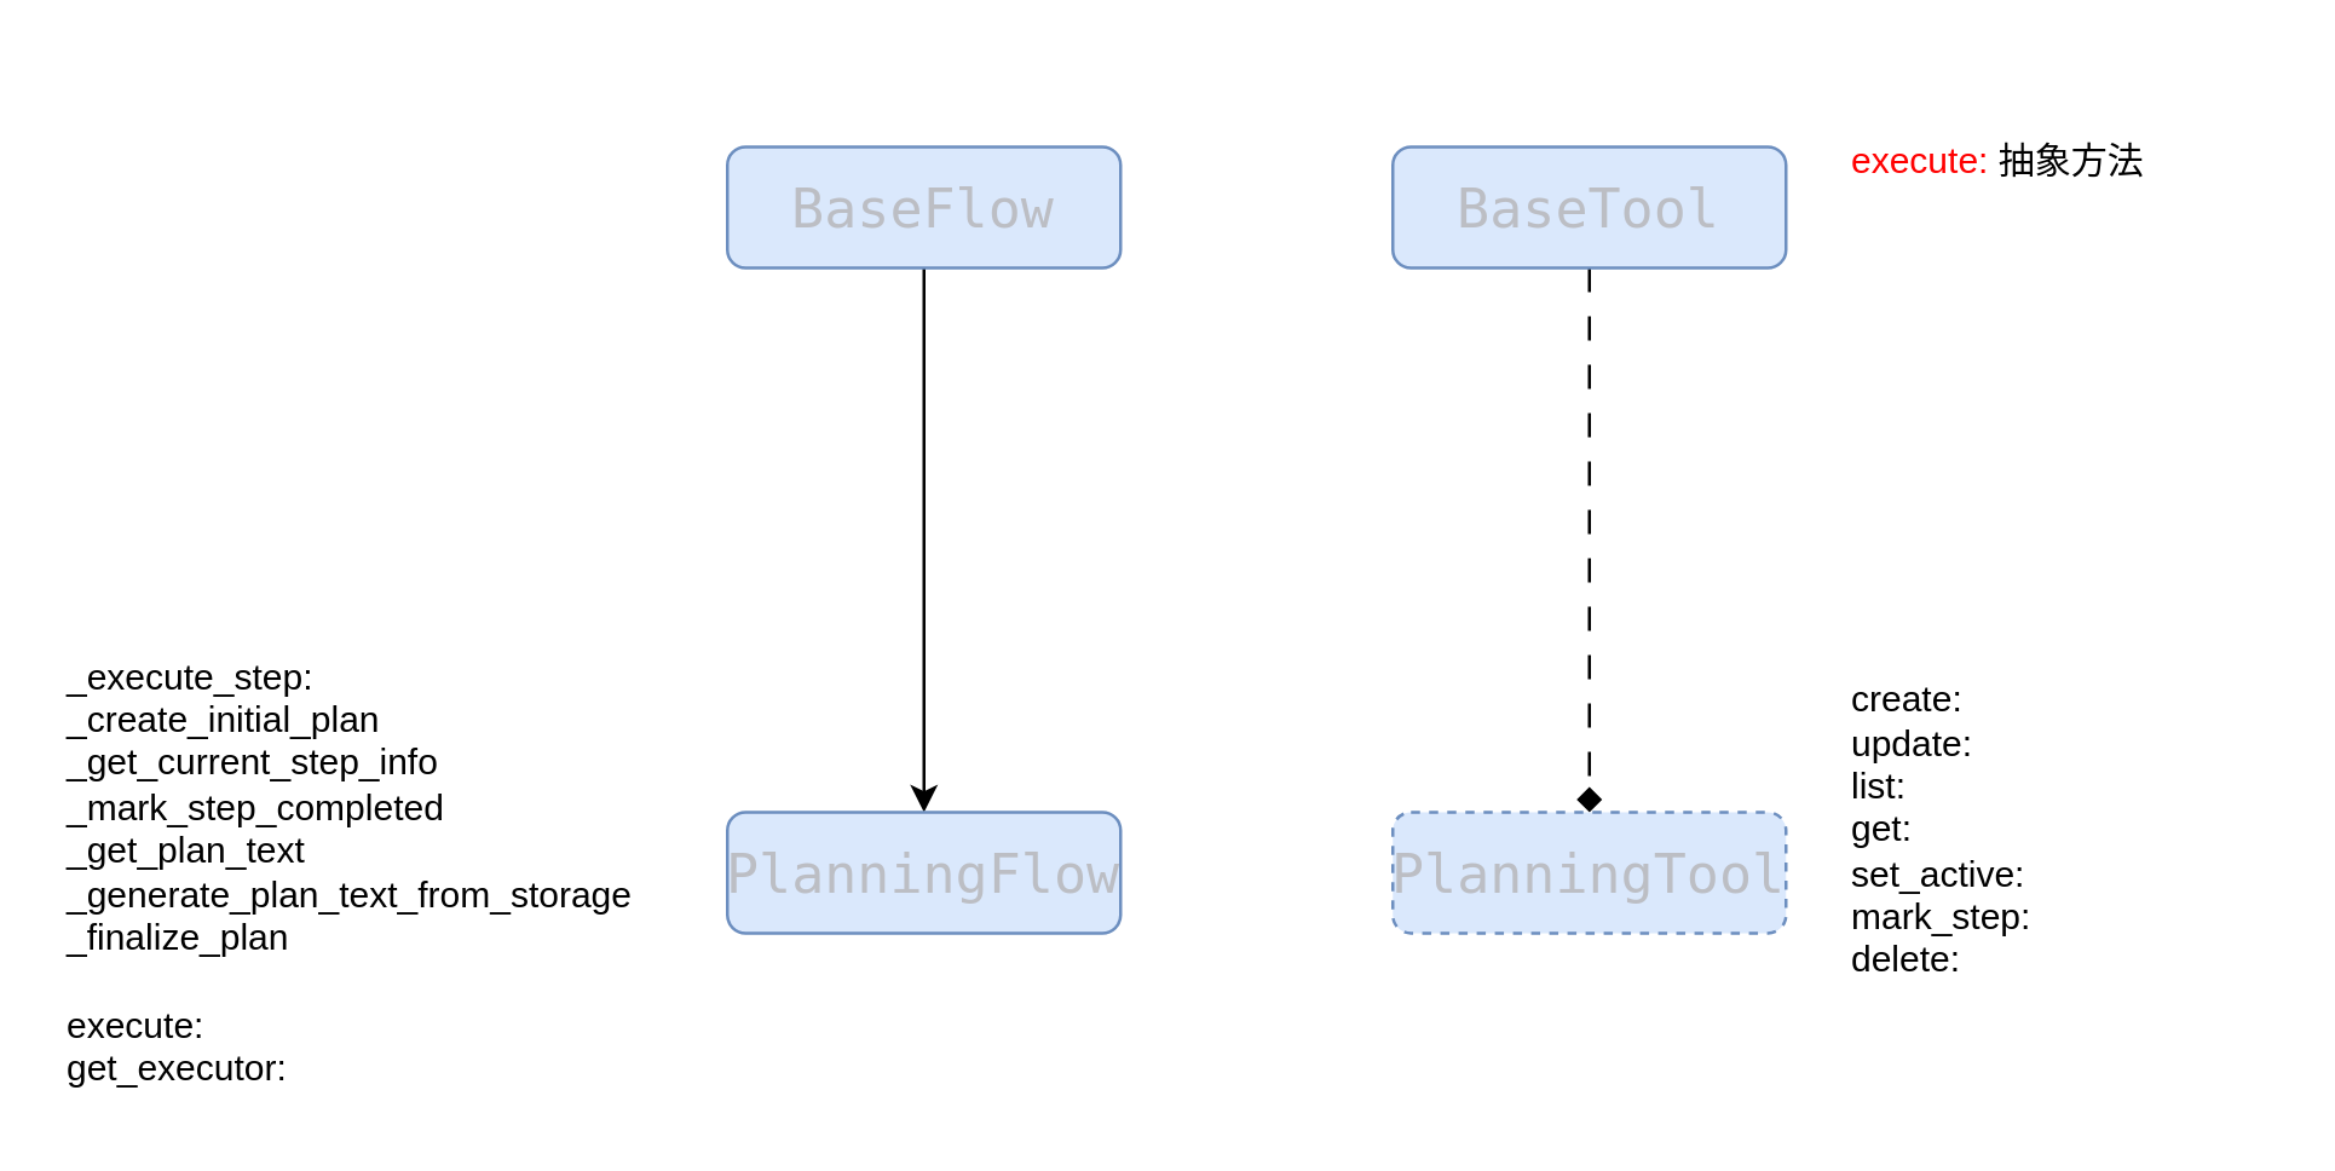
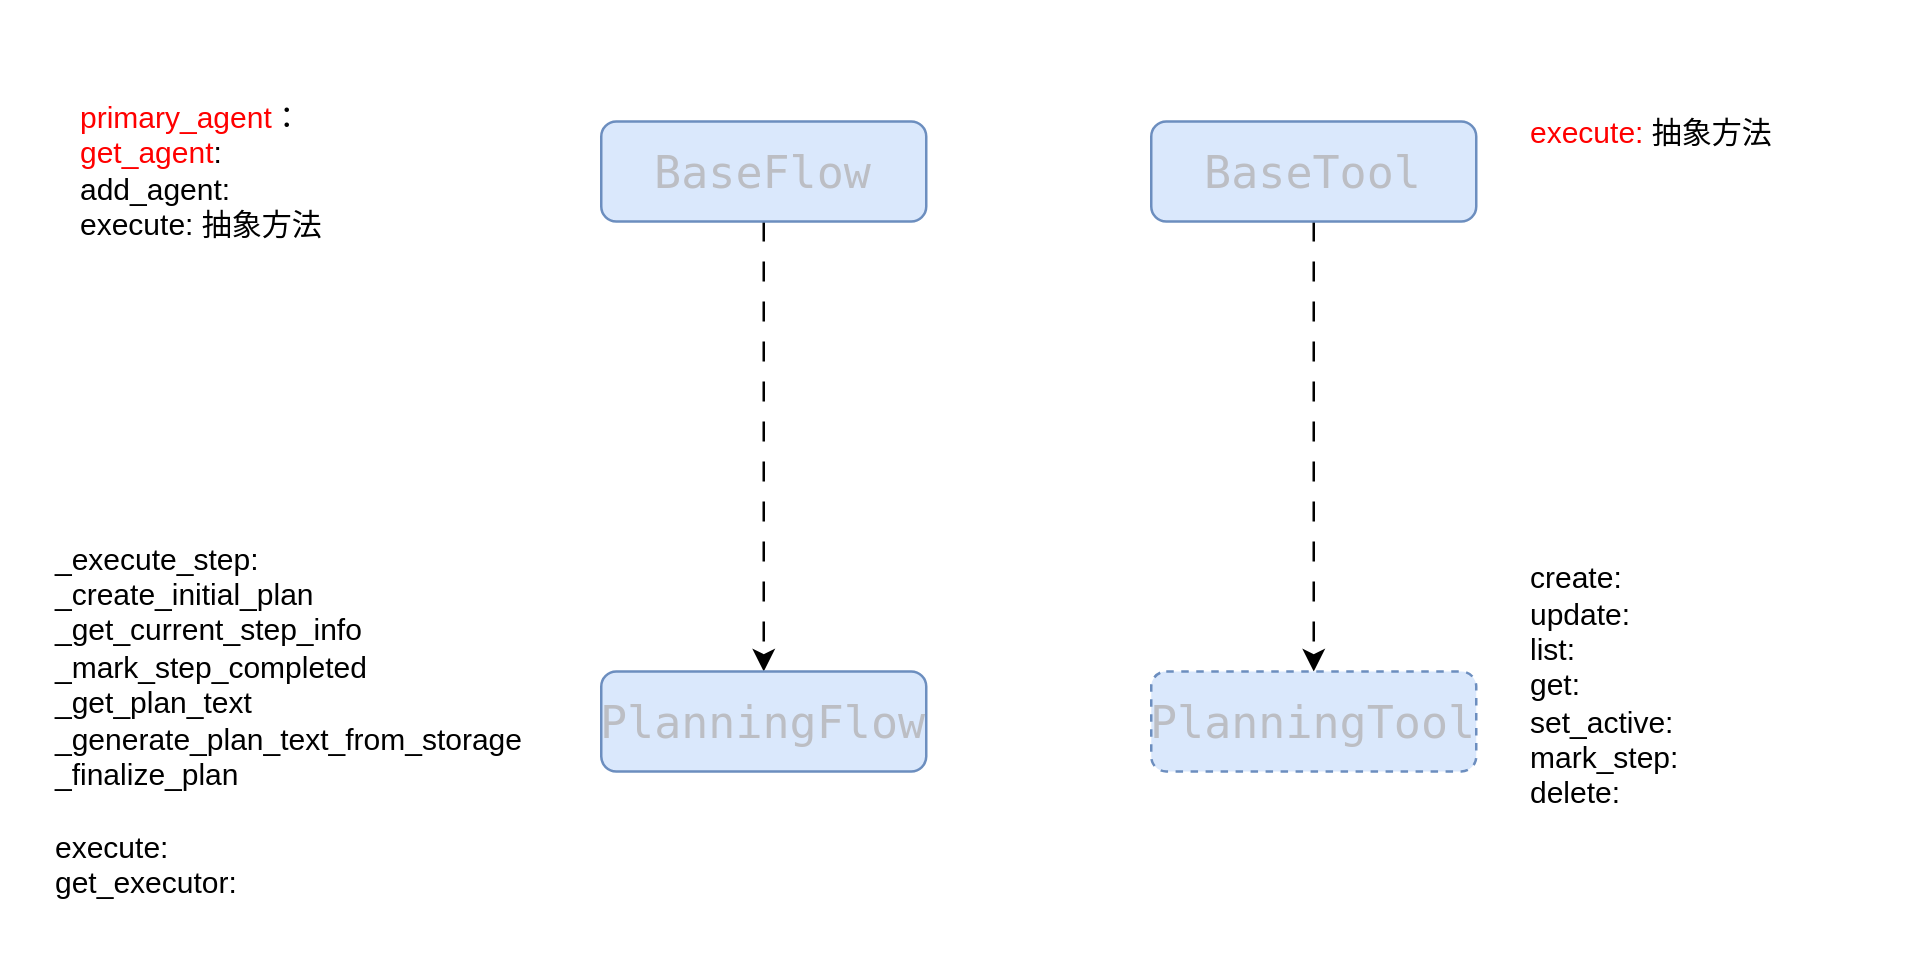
+ <mxCell id="5" value="&lt;font style=&quot;color: rgb(255, 0, 0);&quot;&gt;primary_agent&lt;/font&gt;：&lt;div&gt;&lt;font color=&quot;#ff0000&quot;&gt;get_agent&lt;/font&gt;:&amp;nbsp;&lt;/div&gt;&lt;div&gt;add_agent:&lt;/div&gt;&lt;div&gt;execute: 抽象方法&lt;/div&gt;" style="text;strokeColor=none;align=left;fillColor=none;html=1;verticalAlign=middle;whiteSpace=wrap;rounded=0;" vertex="1" parent="1"><mxGeometry x="30" y="35.5" width="140" height="65" as="geometry" /></mxCell>
- <mxCell id="2" style="edgeStyle=orthogonalEdgeStyle;rounded=0;orthogonalLoop=1;jettySize=auto;html=1;exitX=0.5;exitY=1;exitDx=0;exitDy=0;entryX=0.5;entryY=0;entryDx=0;entryDy=0;dashed=0;dashPattern=8 8;" edge="1" parent="1" source="3" target="4"><mxGeometry relative="1" as="geometry" /></mxCell>
+ <mxCell id="2" style="edgeStyle=orthogonalEdgeStyle;rounded=0;orthogonalLoop=1;jettySize=auto;html=1;exitX=0.5;exitY=1;exitDx=0;exitDy=0;entryX=0.5;entryY=0;entryDx=0;entryDy=0;dashed=1;dashPattern=8 8;" edge="1" parent="1" source="3" target="4"><mxGeometry relative="1" as="geometry" /></mxCell>
- <mxCell id="7" style="edgeStyle=orthogonalEdgeStyle;rounded=0;orthogonalLoop=1;jettySize=auto;html=1;exitX=0.5;exitY=1;exitDx=0;exitDy=0;entryX=0.5;entryY=0;entryDx=0;entryDy=0;dashed=1;dashPattern=8 8;endArrow=diamond;" edge="1" parent="1" source="8" target="9"><mxGeometry relative="1" as="geometry" /></mxCell>
+ <mxCell id="7" style="edgeStyle=orthogonalEdgeStyle;rounded=0;orthogonalLoop=1;jettySize=auto;html=1;exitX=0.5;exitY=1;exitDx=0;exitDy=0;entryX=0.5;entryY=0;entryDx=0;entryDy=0;dashed=1;dashPattern=8 8;" edge="1" parent="1" source="8" target="9"><mxGeometry relative="1" as="geometry" /></mxCell>
